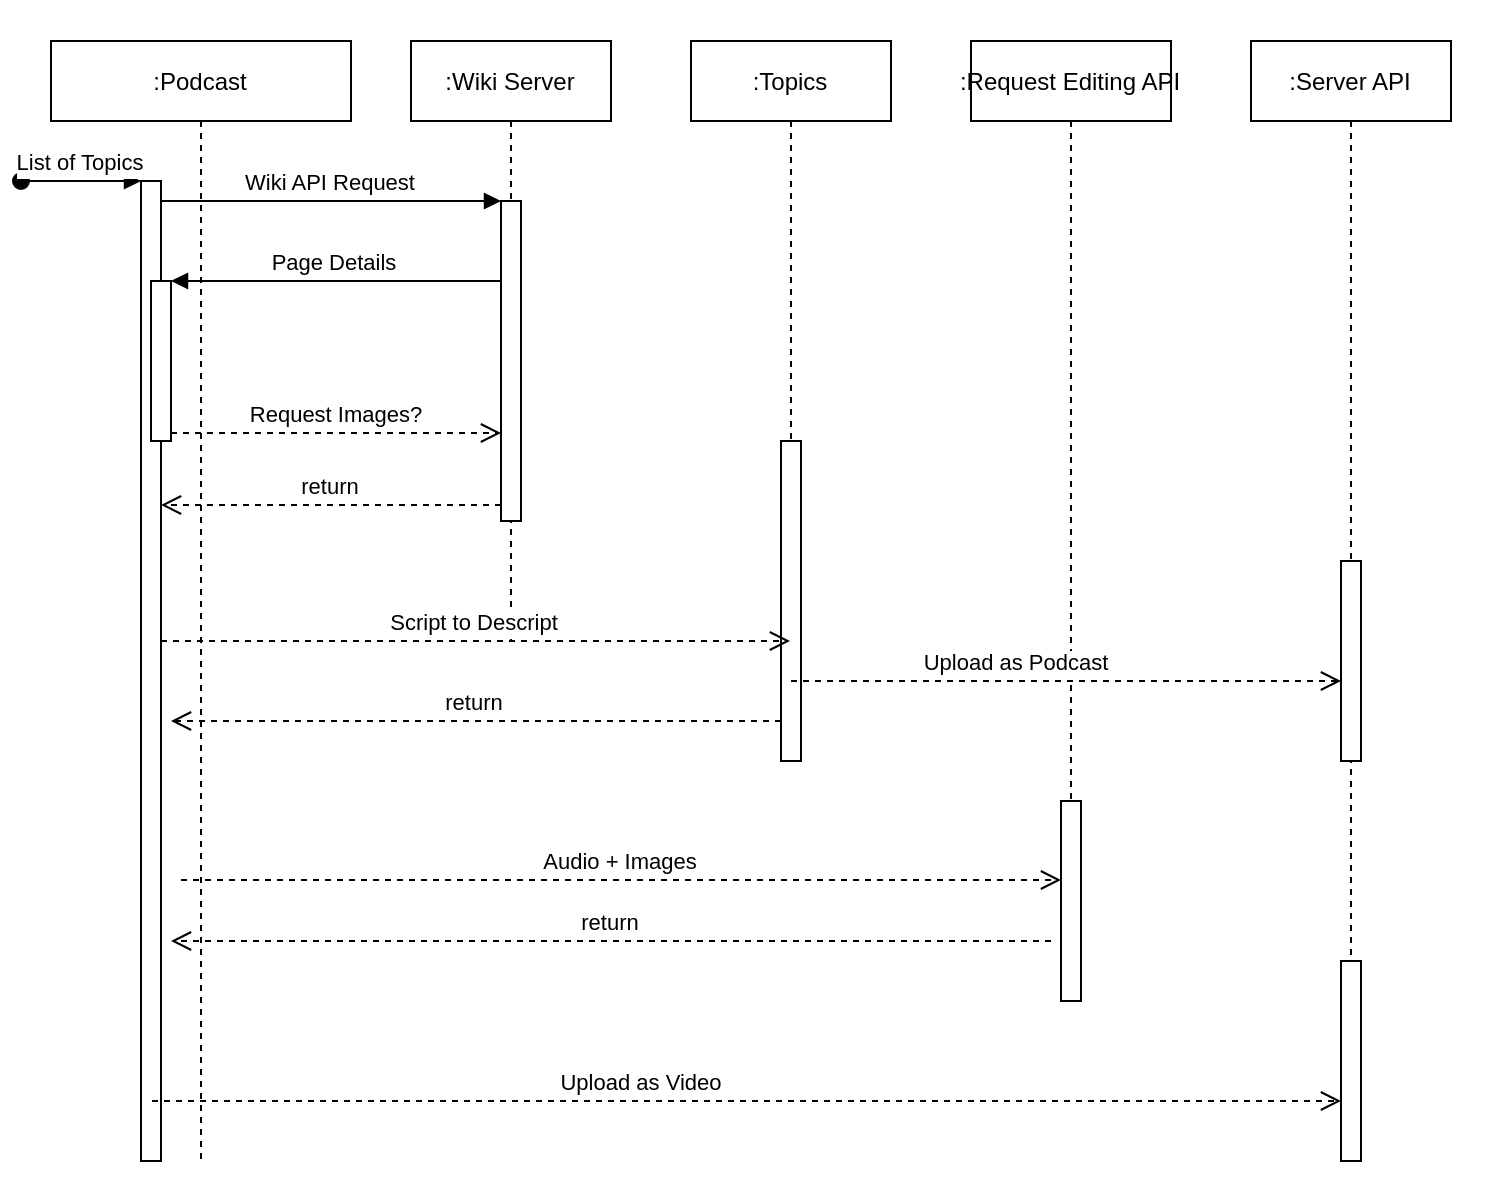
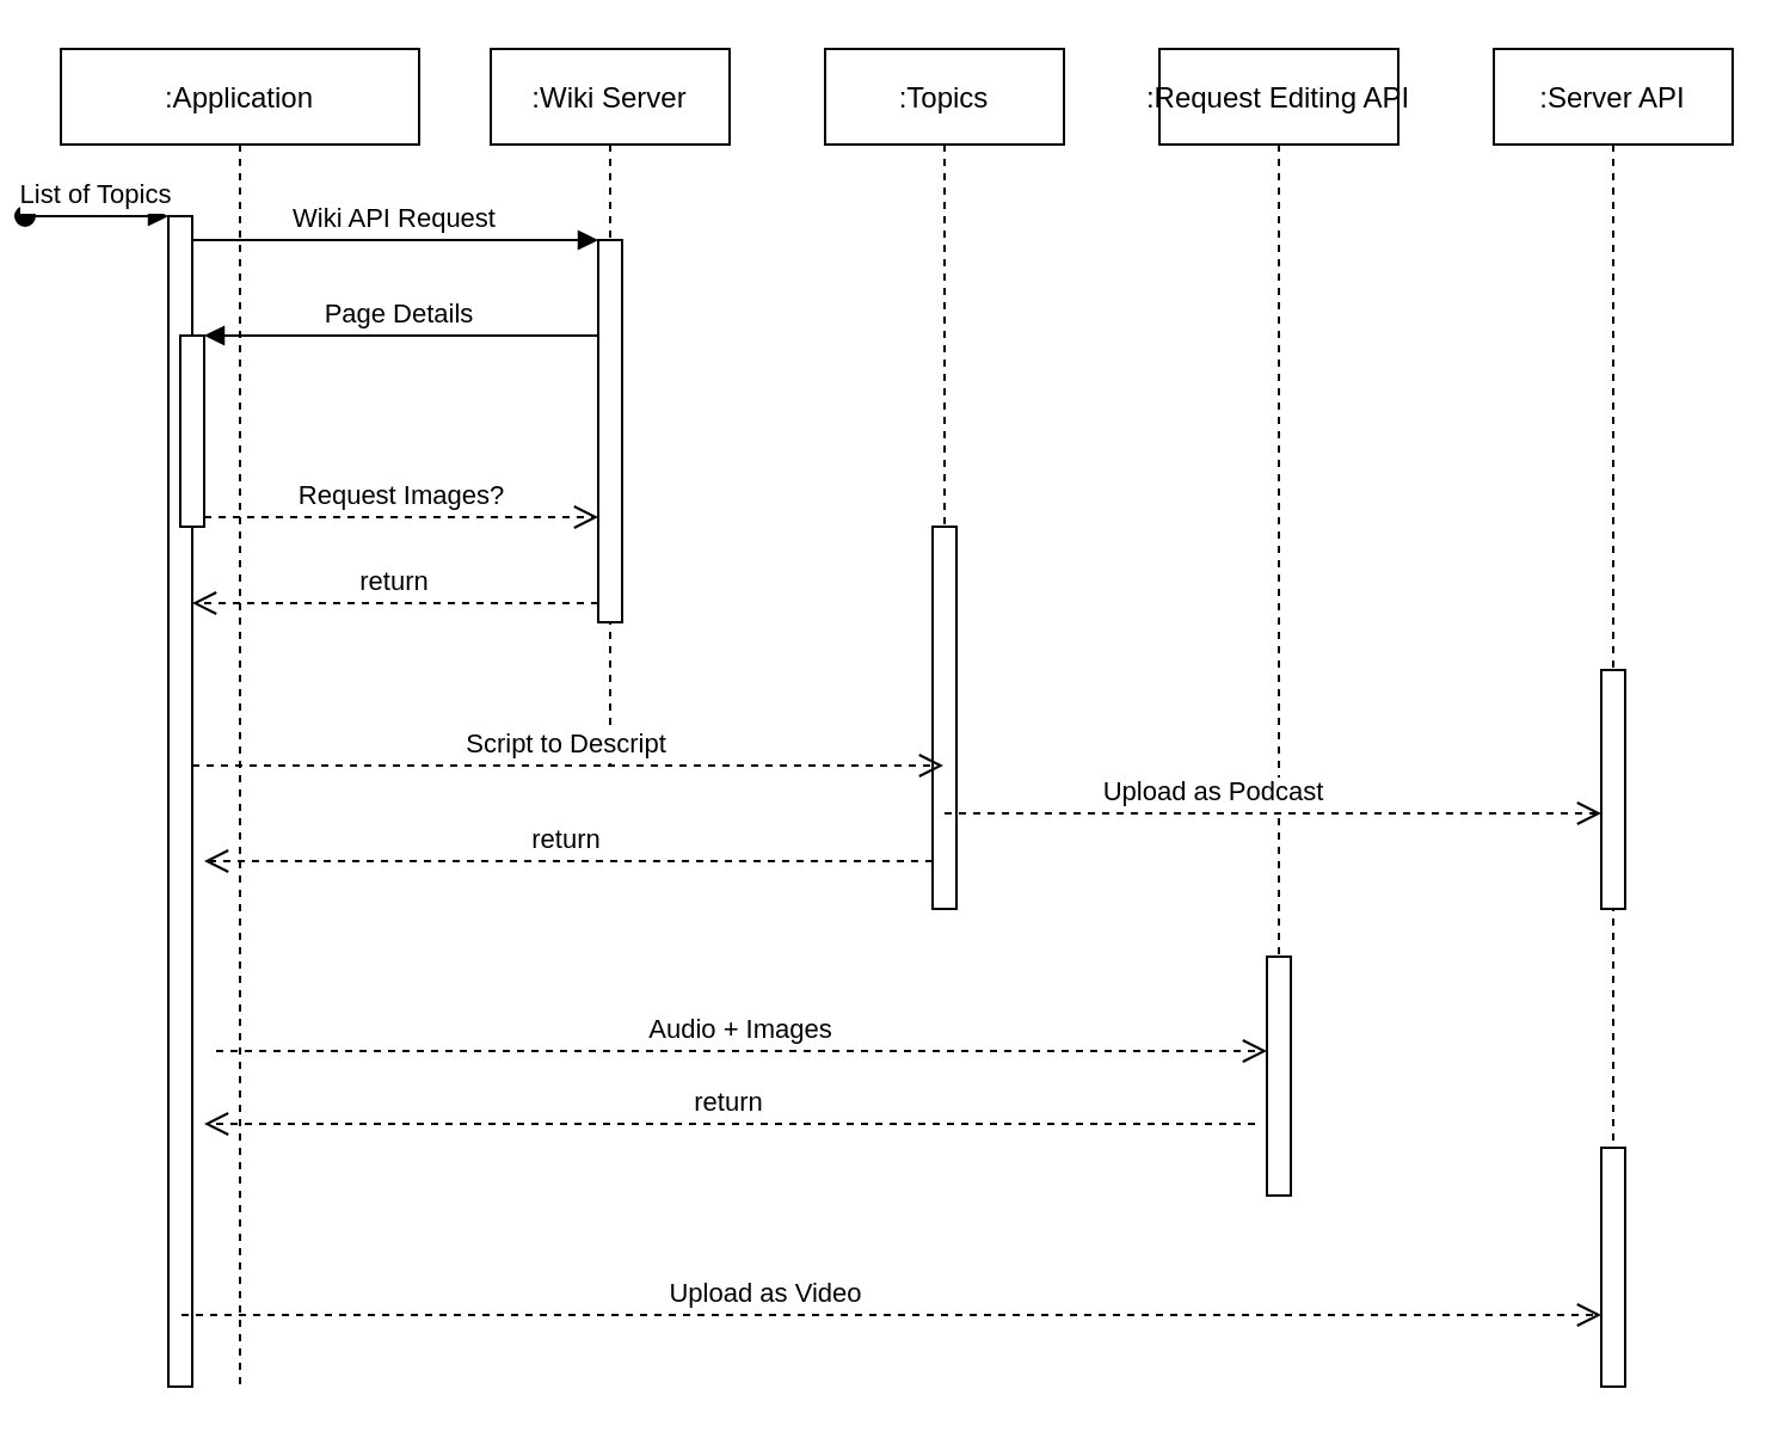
- <mxCell id="2" value=":Podcast" style="shape=umlLifeline;perimeter=lifelinePerimeter;container=1;collapsible=0;recursiveResize=0;rounded=0;shadow=0;strokeWidth=1;" parent="1" vertex="1"><mxGeometry x="20" y="20" width="150" height="560" as="geometry" /></mxCell>
+ <mxCell id="2" value=":Application" style="shape=umlLifeline;perimeter=lifelinePerimeter;container=1;collapsible=0;recursiveResize=0;rounded=0;shadow=0;strokeWidth=1;" parent="1" vertex="1"><mxGeometry x="20" y="20" width="150" height="560" as="geometry" /></mxCell>
